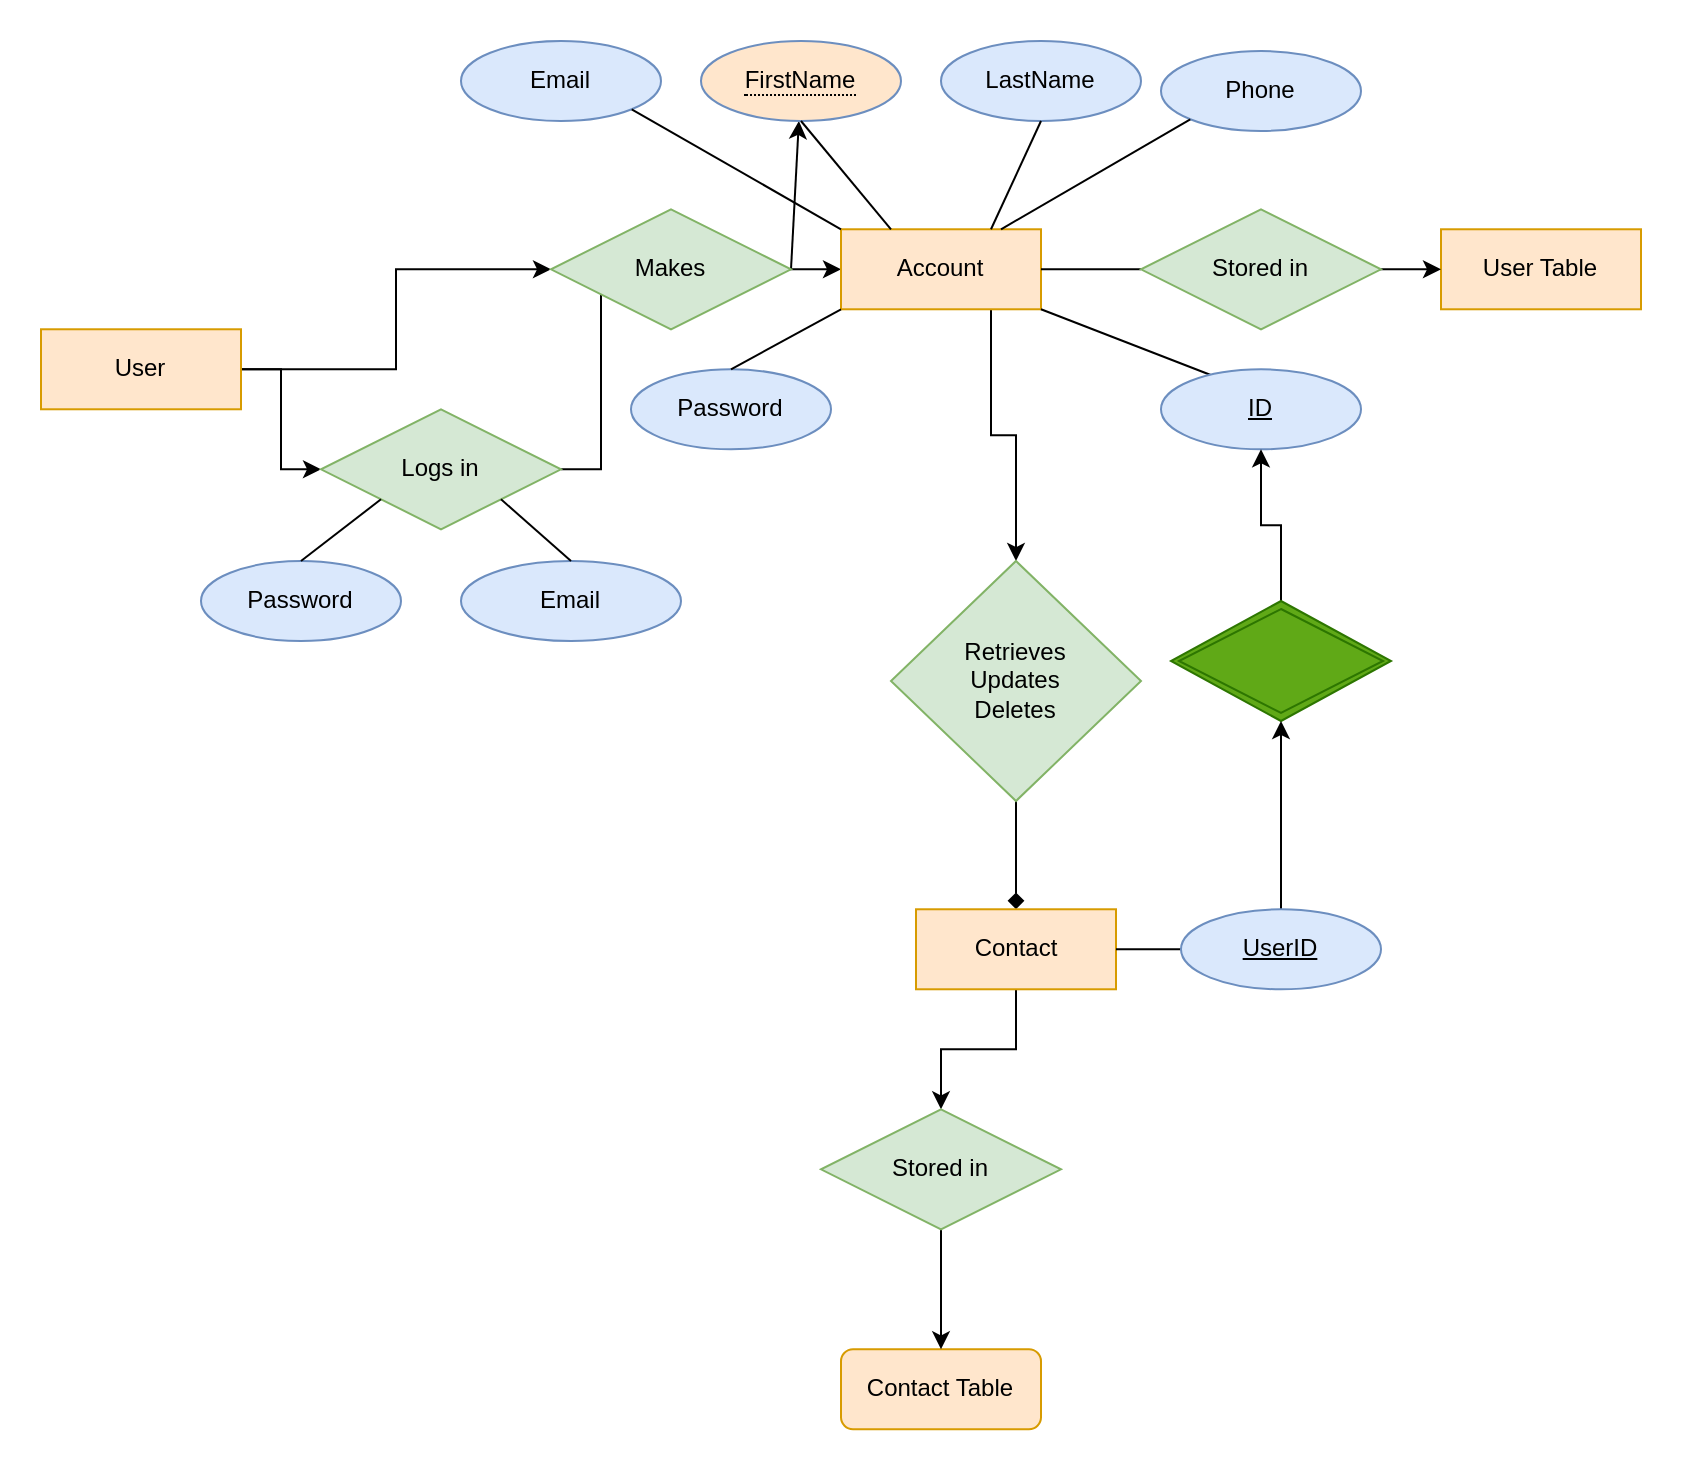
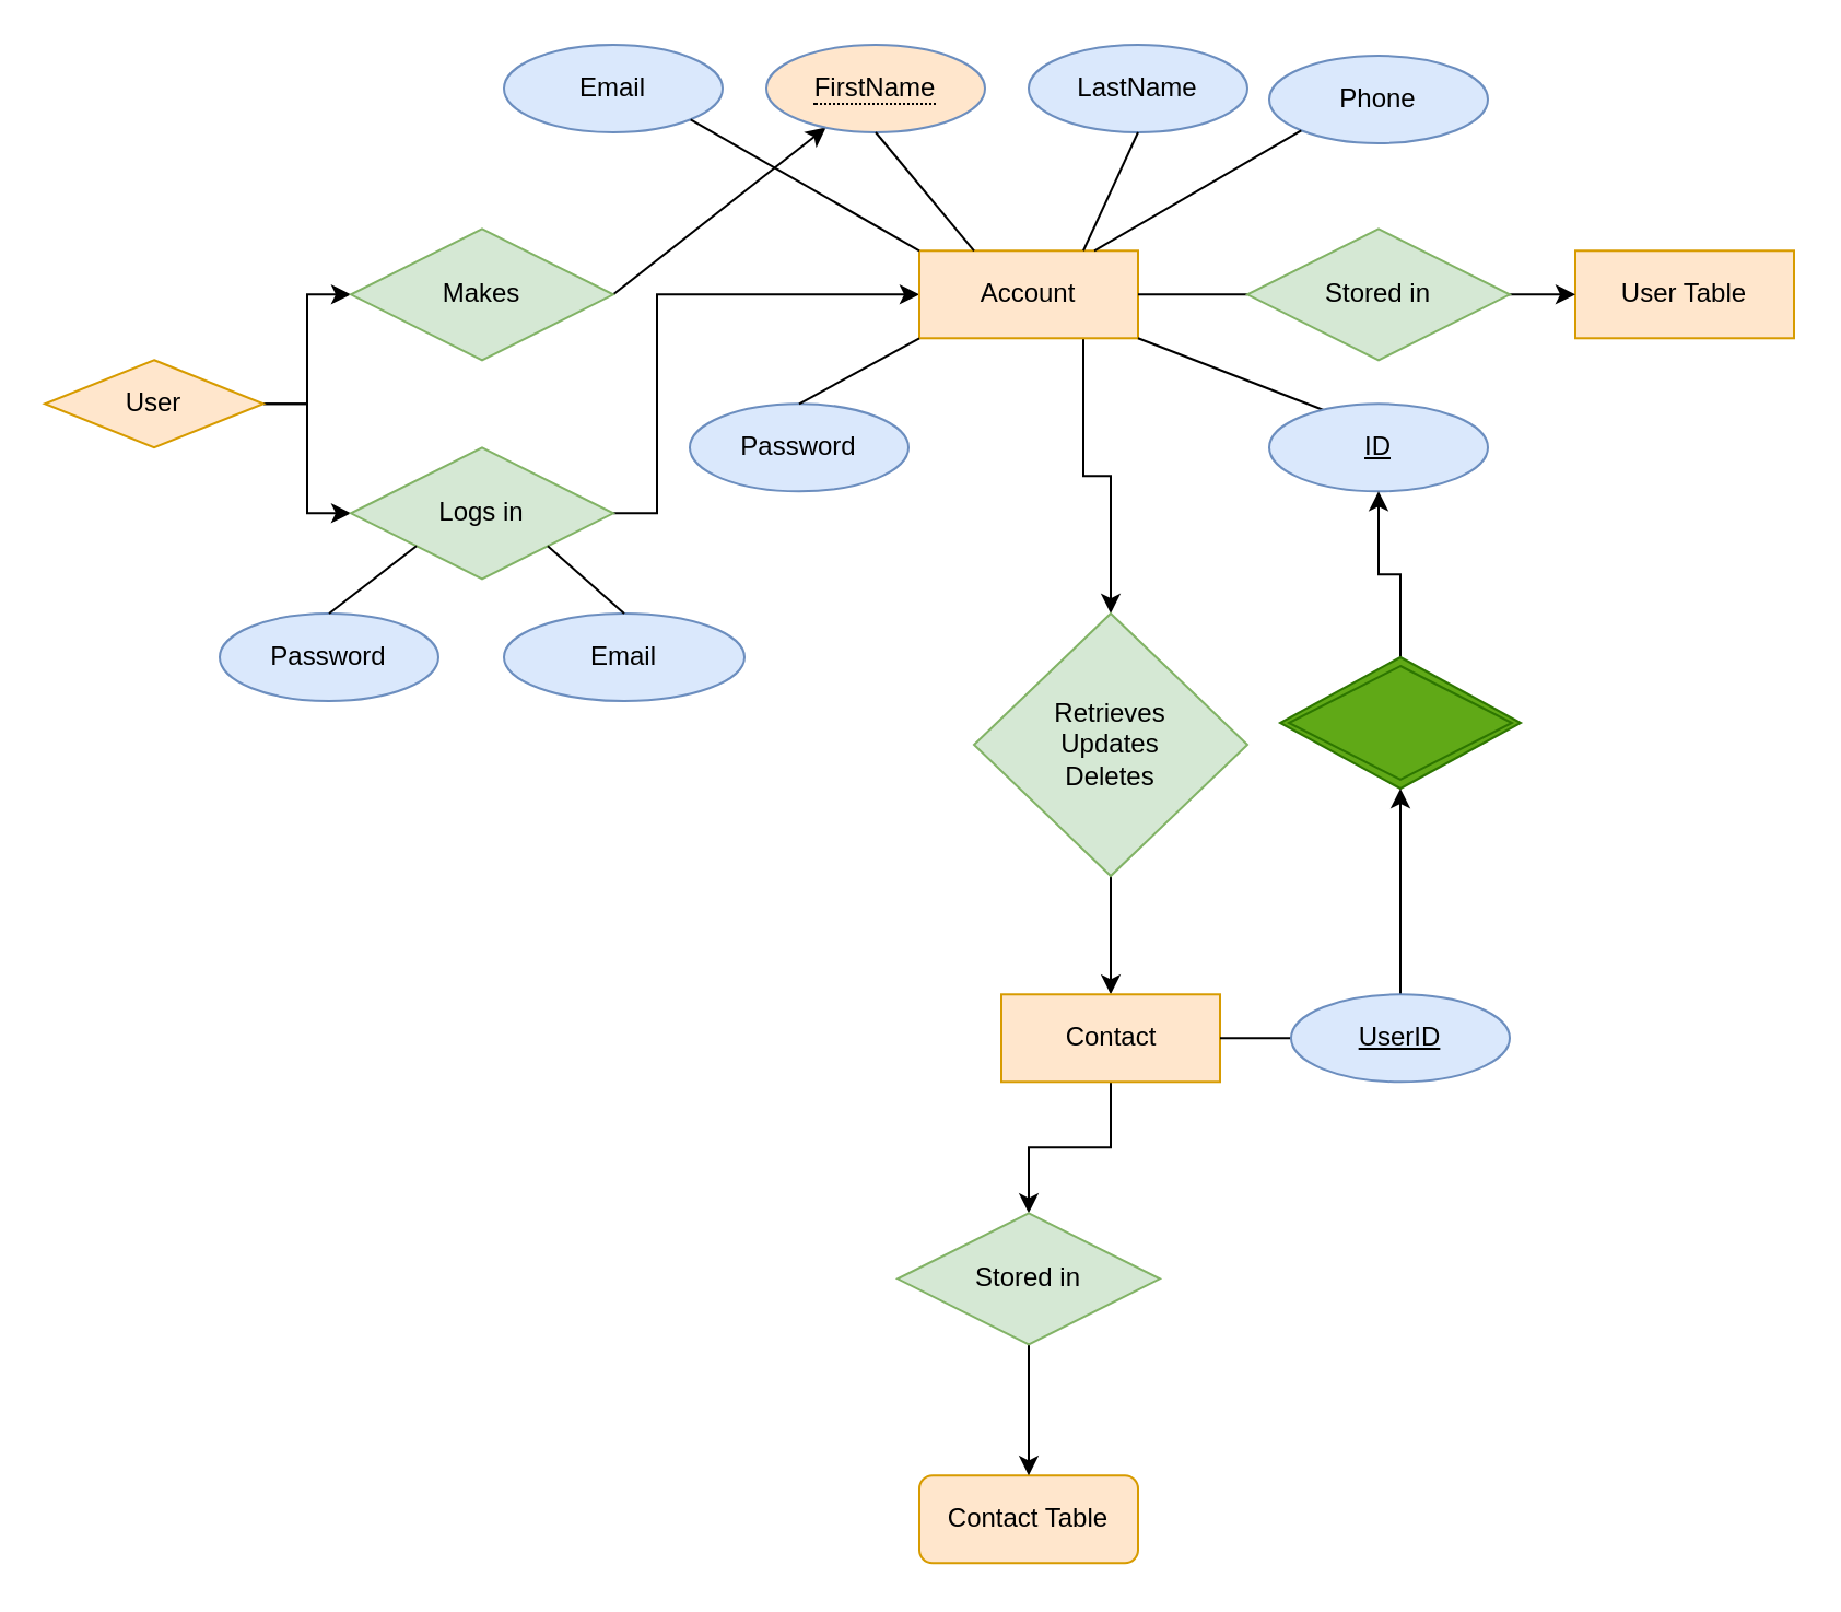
- <mxCell id="12" value="Makes" style="shape=rhombus;perimeter=rhombusPerimeter;whiteSpace=wrap;html=1;align=center;fillColor=#d5e8d4;strokeColor=#82b366;" vertex="1" parent="1"><mxGeometry x="275" y="104.14" width="120" height="60" as="geometry" /></mxCell>
+ <mxCell id="12" value="Makes" style="shape=rhombus;perimeter=rhombusPerimeter;whiteSpace=wrap;html=1;align=center;fillColor=#d5e8d4;strokeColor=#82b366;" vertex="1" parent="1"><mxGeometry x="160" y="104.14" width="120" height="60" as="geometry" /></mxCell>
- <mxCell id="5" value="User" style="whiteSpace=wrap;html=1;align=center;fillColor=#ffe6cc;strokeColor=#d79b00;" vertex="1" parent="1"><mxGeometry x="20" y="164.14" width="100" height="40" as="geometry" /></mxCell>
+ <mxCell id="5" value="User" style="rhombus;whiteSpace=wrap;html=1;align=center;fillColor=#ffe6cc;strokeColor=#d79b00;" vertex="1" parent="1"><mxGeometry x="20" y="164.14" width="100" height="40" as="geometry" /></mxCell>
- <mxCell id="27" style="edgeStyle=orthogonalEdgeStyle;rounded=0;orthogonalLoop=1;jettySize=auto;html=1;exitX=0.5;exitY=1;exitDx=0;exitDy=0;entryX=0.5;entryY=0;entryDx=0;entryDy=0;endArrow=diamond;" edge="1" parent="1" source="28" target="31"><mxGeometry relative="1" as="geometry" /></mxCell>
+ <mxCell id="27" style="edgeStyle=orthogonalEdgeStyle;rounded=0;orthogonalLoop=1;jettySize=auto;html=1;exitX=0.5;exitY=1;exitDx=0;exitDy=0;entryX=0.5;entryY=0;entryDx=0;entryDy=0;" edge="1" parent="1" source="28" target="31"><mxGeometry relative="1" as="geometry" /></mxCell>
